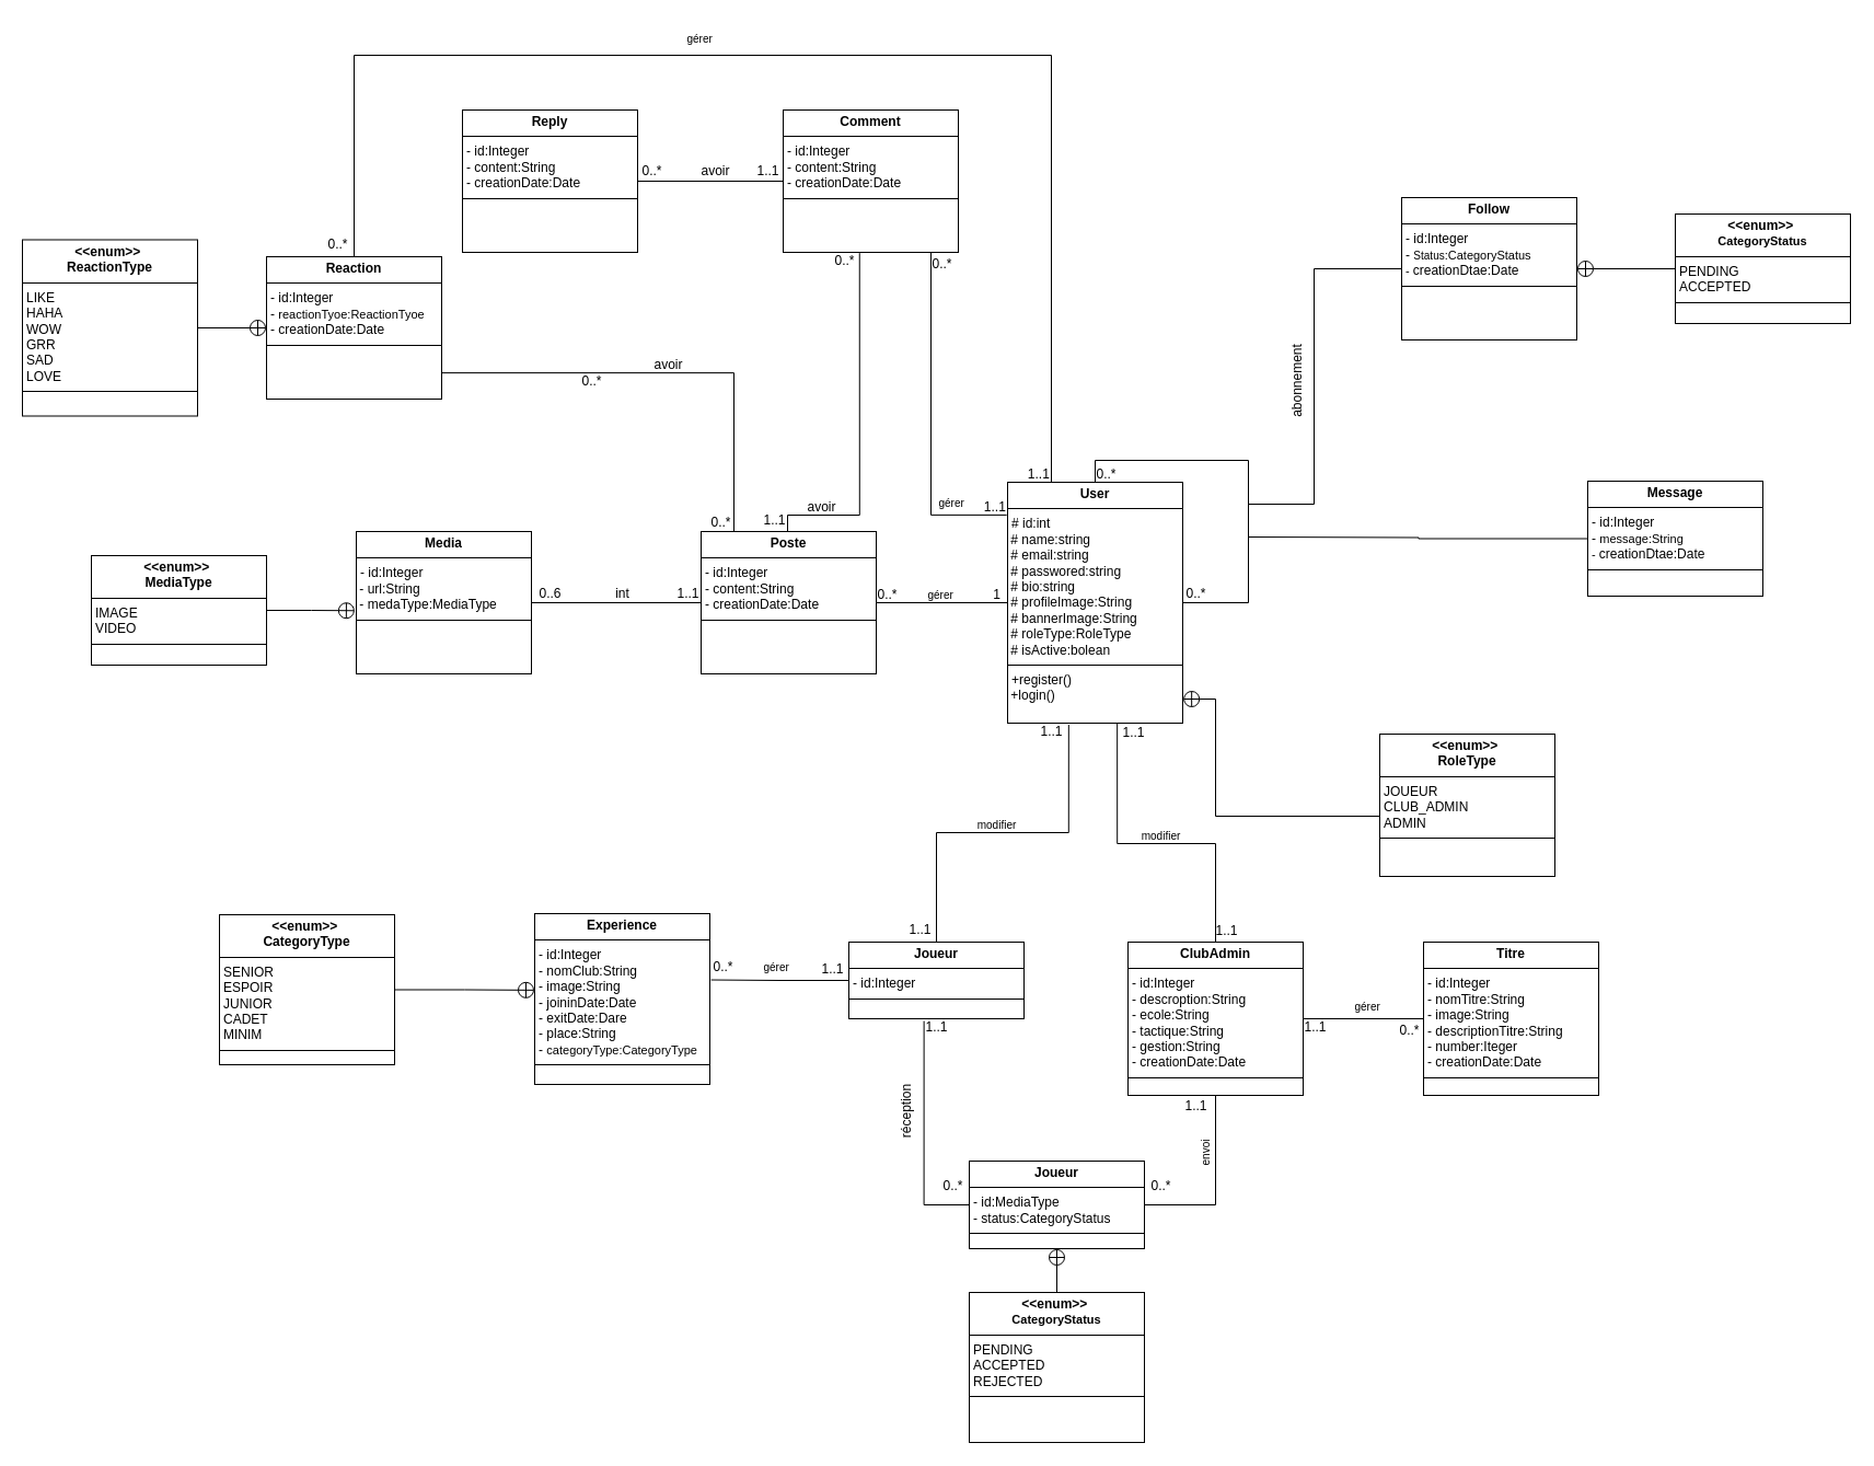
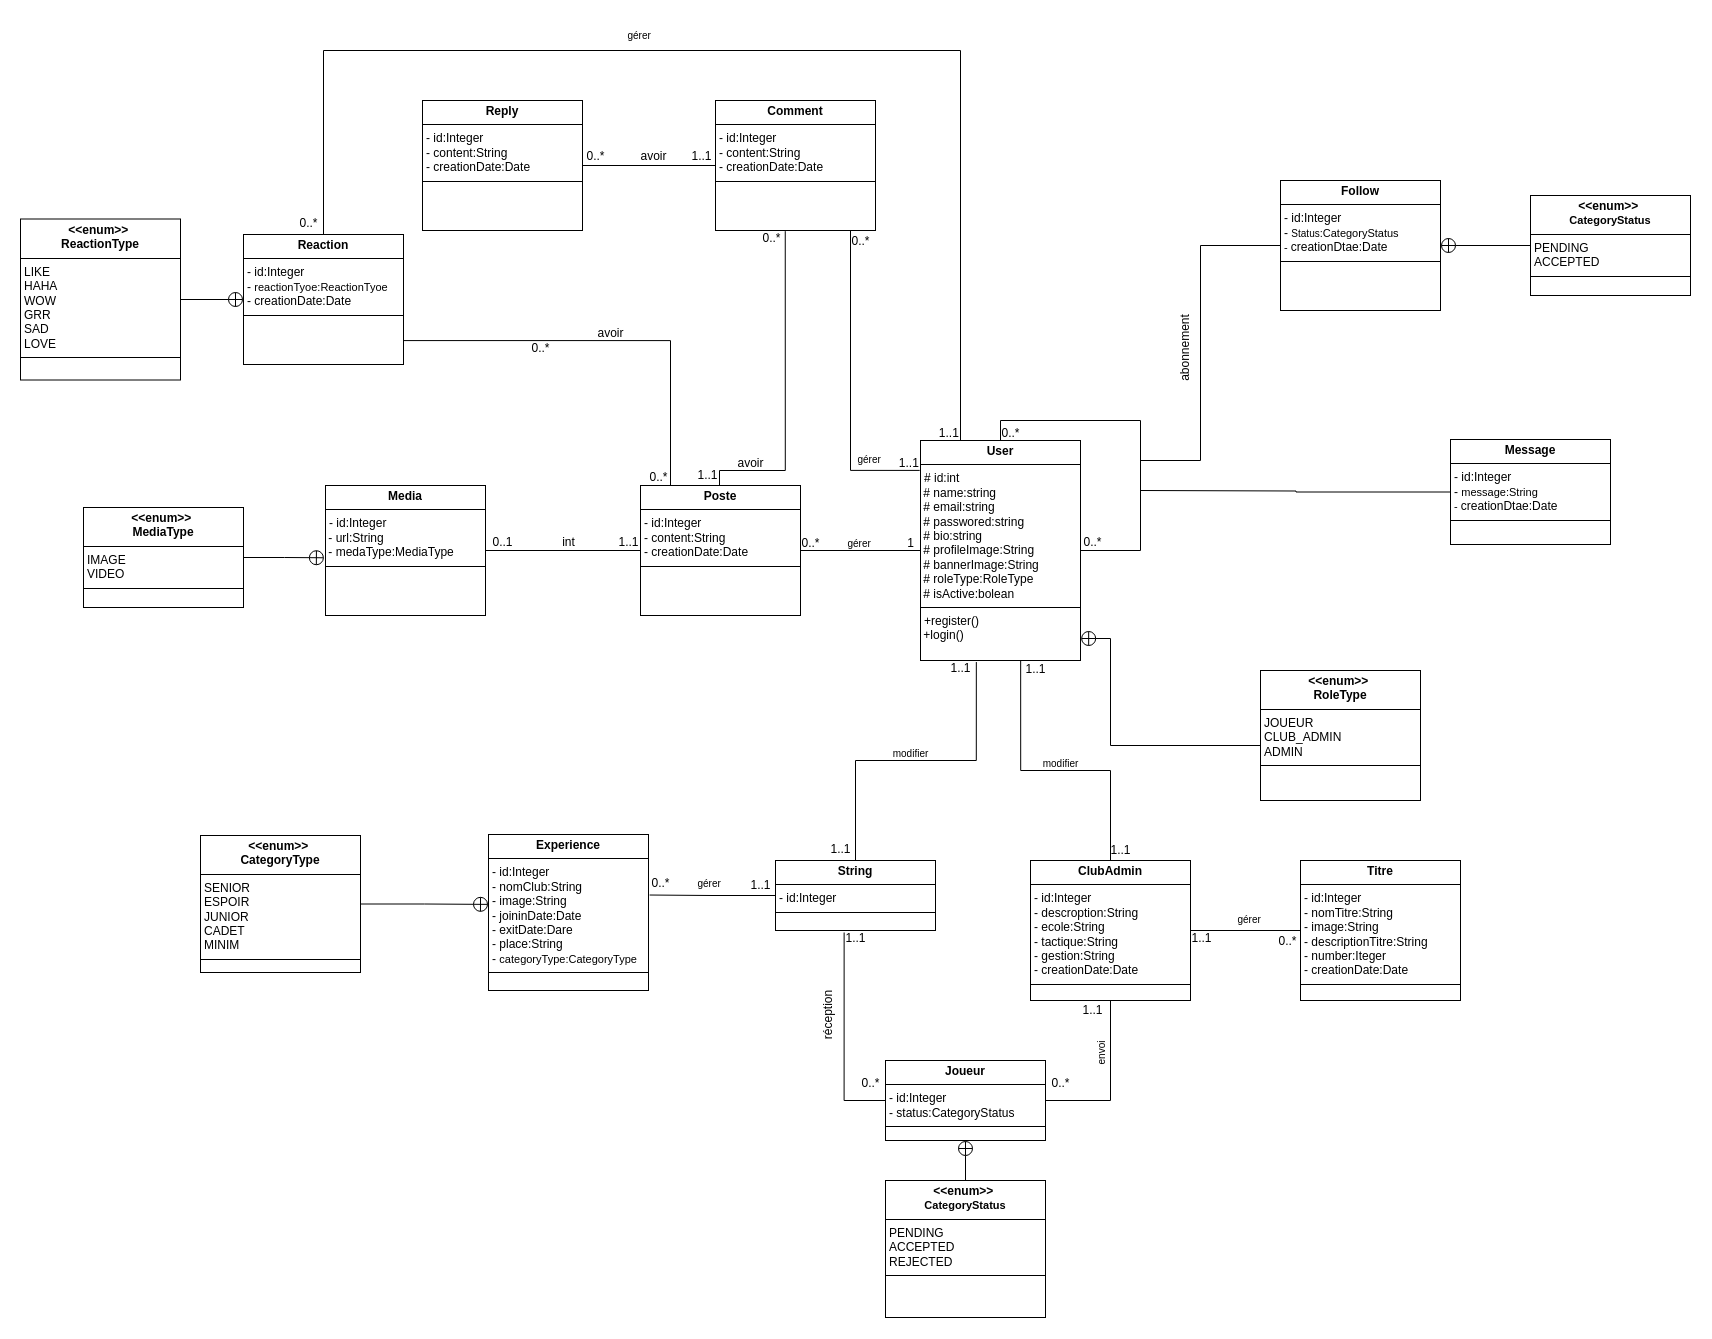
- <mxCell id="23" value="0..6" style="text;html=1;align=center;verticalAlign=middle;resizable=0;points=[];autosize=1;strokeColor=none;fillColor=none;" vertex="1" parent="1"><mxGeometry x="482" y="527" width="40" height="30" as="geometry" /></mxCell>
+ <mxCell id="23" value="0..1" style="text;html=1;align=center;verticalAlign=middle;resizable=0;points=[];autosize=1;strokeColor=none;fillColor=none;" vertex="1" parent="1"><mxGeometry x="482" y="527" width="40" height="30" as="geometry" /></mxCell>
- <mxCell id="41" value="&lt;p style=&quot;margin:0px;margin-top:4px;text-align:center;&quot;&gt;&lt;span data-lucid-content=&quot;{&amp;quot;t&amp;quot;:&amp;quot;Poste&amp;quot;,&amp;quot;m&amp;quot;:[{&amp;quot;s&amp;quot;:0,&amp;quot;n&amp;quot;:&amp;quot;s&amp;quot;,&amp;quot;v&amp;quot;:22.222,&amp;quot;e&amp;quot;:5},{&amp;quot;s&amp;quot;:0,&amp;quot;n&amp;quot;:&amp;quot;fsp&amp;quot;,&amp;quot;v&amp;quot;:&amp;quot;ss_presetShapeStyle1_textStyle&amp;quot;,&amp;quot;e&amp;quot;:5},{&amp;quot;s&amp;quot;:0,&amp;quot;n&amp;quot;:&amp;quot;fsp2&amp;quot;,&amp;quot;v&amp;quot;:&amp;quot;ss_presetShapeStyle1_textStyle&amp;quot;,&amp;quot;e&amp;quot;:5}]}&quot; data-lucid-type=&quot;application/vnd.lucid.text&quot;&gt;&lt;font&gt;&lt;b&gt;Joueur&lt;/b&gt;&lt;/font&gt;&lt;/span&gt;&lt;/p&gt;&lt;hr size=&quot;1&quot; style=&quot;border-style:solid;&quot;&gt;&lt;p style=&quot;margin:0px;margin-left:4px;&quot;&gt;&lt;span data-lucid-content=&quot;{&amp;quot;t&amp;quot;:&amp;quot;-id:int \n-title:string\n-content:string\n-creationDate:Date&amp;quot;,&amp;quot;m&amp;quot;:[{&amp;quot;s&amp;quot;:0,&amp;quot;n&amp;quot;:&amp;quot;s&amp;quot;,&amp;quot;v&amp;quot;:22.222,&amp;quot;e&amp;quot;:57},{&amp;quot;s&amp;quot;:0,&amp;quot;n&amp;quot;:&amp;quot;fsp&amp;quot;,&amp;quot;v&amp;quot;:&amp;quot;ss_presetShapeStyle1_textStyle&amp;quot;,&amp;quot;e&amp;quot;:57},{&amp;quot;s&amp;quot;:0,&amp;quot;n&amp;quot;:&amp;quot;fsp2&amp;quot;,&amp;quot;v&amp;quot;:&amp;quot;ss_presetShapeStyle1_textStyle&amp;quot;,&amp;quot;e&amp;quot;:57}]}&quot; data-lucid-type=&quot;application/vnd.lucid.text&quot;&gt;&lt;font&gt;- id:Integer&lt;br&gt;&lt;/font&gt;&lt;/span&gt;&lt;/p&gt;&lt;hr size=&quot;1&quot; style=&quot;border-style:solid;&quot;&gt;&lt;p style=&quot;margin:0px;margin-left:4px;&quot;&gt;&lt;br&gt;&lt;/p&gt;" style="verticalAlign=top;align=left;overflow=fill;html=1;whiteSpace=wrap;" vertex="1" parent="1"><mxGeometry x="775" y="860" width="160" height="70" as="geometry" /></mxCell>
+ <mxCell id="41" value="&lt;p style=&quot;margin:0px;margin-top:4px;text-align:center;&quot;&gt;&lt;span data-lucid-content=&quot;{&amp;quot;t&amp;quot;:&amp;quot;Poste&amp;quot;,&amp;quot;m&amp;quot;:[{&amp;quot;s&amp;quot;:0,&amp;quot;n&amp;quot;:&amp;quot;s&amp;quot;,&amp;quot;v&amp;quot;:22.222,&amp;quot;e&amp;quot;:5},{&amp;quot;s&amp;quot;:0,&amp;quot;n&amp;quot;:&amp;quot;fsp&amp;quot;,&amp;quot;v&amp;quot;:&amp;quot;ss_presetShapeStyle1_textStyle&amp;quot;,&amp;quot;e&amp;quot;:5},{&amp;quot;s&amp;quot;:0,&amp;quot;n&amp;quot;:&amp;quot;fsp2&amp;quot;,&amp;quot;v&amp;quot;:&amp;quot;ss_presetShapeStyle1_textStyle&amp;quot;,&amp;quot;e&amp;quot;:5}]}&quot; data-lucid-type=&quot;application/vnd.lucid.text&quot;&gt;&lt;font&gt;&lt;b&gt;String&lt;/b&gt;&lt;/font&gt;&lt;/span&gt;&lt;/p&gt;&lt;hr size=&quot;1&quot; style=&quot;border-style:solid;&quot;&gt;&lt;p style=&quot;margin:0px;margin-left:4px;&quot;&gt;&lt;span data-lucid-content=&quot;{&amp;quot;t&amp;quot;:&amp;quot;-id:int \n-title:string\n-content:string\n-creationDate:Date&amp;quot;,&amp;quot;m&amp;quot;:[{&amp;quot;s&amp;quot;:0,&amp;quot;n&amp;quot;:&amp;quot;s&amp;quot;,&amp;quot;v&amp;quot;:22.222,&amp;quot;e&amp;quot;:57},{&amp;quot;s&amp;quot;:0,&amp;quot;n&amp;quot;:&amp;quot;fsp&amp;quot;,&amp;quot;v&amp;quot;:&amp;quot;ss_presetShapeStyle1_textStyle&amp;quot;,&amp;quot;e&amp;quot;:57},{&amp;quot;s&amp;quot;:0,&amp;quot;n&amp;quot;:&amp;quot;fsp2&amp;quot;,&amp;quot;v&amp;quot;:&amp;quot;ss_presetShapeStyle1_textStyle&amp;quot;,&amp;quot;e&amp;quot;:57}]}&quot; data-lucid-type=&quot;application/vnd.lucid.text&quot;&gt;&lt;font&gt;- id:Integer&lt;br&gt;&lt;/font&gt;&lt;/span&gt;&lt;/p&gt;&lt;hr size=&quot;1&quot; style=&quot;border-style:solid;&quot;&gt;&lt;p style=&quot;margin:0px;margin-left:4px;&quot;&gt;&lt;br&gt;&lt;/p&gt;" style="verticalAlign=top;align=left;overflow=fill;html=1;whiteSpace=wrap;" vertex="1" parent="1"><mxGeometry x="775" y="860" width="160" height="70" as="geometry" /></mxCell>
- <mxCell id="71" value="&lt;p style=&quot;margin:0px;margin-top:4px;text-align:center;&quot;&gt;&lt;span data-lucid-content=&quot;{&amp;quot;t&amp;quot;:&amp;quot;Poste&amp;quot;,&amp;quot;m&amp;quot;:[{&amp;quot;s&amp;quot;:0,&amp;quot;n&amp;quot;:&amp;quot;s&amp;quot;,&amp;quot;v&amp;quot;:22.222,&amp;quot;e&amp;quot;:5},{&amp;quot;s&amp;quot;:0,&amp;quot;n&amp;quot;:&amp;quot;fsp&amp;quot;,&amp;quot;v&amp;quot;:&amp;quot;ss_presetShapeStyle1_textStyle&amp;quot;,&amp;quot;e&amp;quot;:5},{&amp;quot;s&amp;quot;:0,&amp;quot;n&amp;quot;:&amp;quot;fsp2&amp;quot;,&amp;quot;v&amp;quot;:&amp;quot;ss_presetShapeStyle1_textStyle&amp;quot;,&amp;quot;e&amp;quot;:5}]}&quot; data-lucid-type=&quot;application/vnd.lucid.text&quot;&gt;&lt;font&gt;&lt;b&gt;Joueur&lt;/b&gt;&lt;/font&gt;&lt;/span&gt;&lt;/p&gt;&lt;hr size=&quot;1&quot; style=&quot;border-style:solid;&quot;&gt;&lt;p style=&quot;margin:0px;margin-left:4px;&quot;&gt;&lt;span data-lucid-content=&quot;{&amp;quot;t&amp;quot;:&amp;quot;-id:int \n-title:string\n-content:string\n-creationDate:Date&amp;quot;,&amp;quot;m&amp;quot;:[{&amp;quot;s&amp;quot;:0,&amp;quot;n&amp;quot;:&amp;quot;s&amp;quot;,&amp;quot;v&amp;quot;:22.222,&amp;quot;e&amp;quot;:57},{&amp;quot;s&amp;quot;:0,&amp;quot;n&amp;quot;:&amp;quot;fsp&amp;quot;,&amp;quot;v&amp;quot;:&amp;quot;ss_presetShapeStyle1_textStyle&amp;quot;,&amp;quot;e&amp;quot;:57},{&amp;quot;s&amp;quot;:0,&amp;quot;n&amp;quot;:&amp;quot;fsp2&amp;quot;,&amp;quot;v&amp;quot;:&amp;quot;ss_presetShapeStyle1_textStyle&amp;quot;,&amp;quot;e&amp;quot;:57}]}&quot; data-lucid-type=&quot;application/vnd.lucid.text&quot;&gt;&lt;font&gt;- id:MediaType&lt;br&gt;&lt;/font&gt;&lt;/span&gt;&lt;/p&gt;&lt;p style=&quot;margin:0px;margin-left:4px;&quot;&gt;&lt;span data-lucid-content=&quot;{&amp;quot;t&amp;quot;:&amp;quot;-id:int \n-title:string\n-content:string\n-creationDate:Date&amp;quot;,&amp;quot;m&amp;quot;:[{&amp;quot;s&amp;quot;:0,&amp;quot;n&amp;quot;:&amp;quot;s&amp;quot;,&amp;quot;v&amp;quot;:22.222,&amp;quot;e&amp;quot;:57},{&amp;quot;s&amp;quot;:0,&amp;quot;n&amp;quot;:&amp;quot;fsp&amp;quot;,&amp;quot;v&amp;quot;:&amp;quot;ss_presetShapeStyle1_textStyle&amp;quot;,&amp;quot;e&amp;quot;:57},{&amp;quot;s&amp;quot;:0,&amp;quot;n&amp;quot;:&amp;quot;fsp2&amp;quot;,&amp;quot;v&amp;quot;:&amp;quot;ss_presetShapeStyle1_textStyle&amp;quot;,&amp;quot;e&amp;quot;:57}]}&quot; data-lucid-type=&quot;application/vnd.lucid.text&quot;&gt;&lt;font&gt;- status:CategoryStatus&lt;/font&gt;&lt;/span&gt;&lt;/p&gt;&lt;hr size=&quot;1&quot; style=&quot;border-style:solid;&quot;&gt;&lt;p style=&quot;margin:0px;margin-left:4px;&quot;&gt;&lt;br&gt;&lt;/p&gt;" style="verticalAlign=top;align=left;overflow=fill;html=1;whiteSpace=wrap;" vertex="1" parent="1"><mxGeometry x="885" y="1060" width="160" height="80" as="geometry" /></mxCell>
+ <mxCell id="71" value="&lt;p style=&quot;margin:0px;margin-top:4px;text-align:center;&quot;&gt;&lt;span data-lucid-content=&quot;{&amp;quot;t&amp;quot;:&amp;quot;Poste&amp;quot;,&amp;quot;m&amp;quot;:[{&amp;quot;s&amp;quot;:0,&amp;quot;n&amp;quot;:&amp;quot;s&amp;quot;,&amp;quot;v&amp;quot;:22.222,&amp;quot;e&amp;quot;:5},{&amp;quot;s&amp;quot;:0,&amp;quot;n&amp;quot;:&amp;quot;fsp&amp;quot;,&amp;quot;v&amp;quot;:&amp;quot;ss_presetShapeStyle1_textStyle&amp;quot;,&amp;quot;e&amp;quot;:5},{&amp;quot;s&amp;quot;:0,&amp;quot;n&amp;quot;:&amp;quot;fsp2&amp;quot;,&amp;quot;v&amp;quot;:&amp;quot;ss_presetShapeStyle1_textStyle&amp;quot;,&amp;quot;e&amp;quot;:5}]}&quot; data-lucid-type=&quot;application/vnd.lucid.text&quot;&gt;&lt;font&gt;&lt;b&gt;Joueur&lt;/b&gt;&lt;/font&gt;&lt;/span&gt;&lt;/p&gt;&lt;hr size=&quot;1&quot; style=&quot;border-style:solid;&quot;&gt;&lt;p style=&quot;margin:0px;margin-left:4px;&quot;&gt;&lt;span data-lucid-content=&quot;{&amp;quot;t&amp;quot;:&amp;quot;-id:int \n-title:string\n-content:string\n-creationDate:Date&amp;quot;,&amp;quot;m&amp;quot;:[{&amp;quot;s&amp;quot;:0,&amp;quot;n&amp;quot;:&amp;quot;s&amp;quot;,&amp;quot;v&amp;quot;:22.222,&amp;quot;e&amp;quot;:57},{&amp;quot;s&amp;quot;:0,&amp;quot;n&amp;quot;:&amp;quot;fsp&amp;quot;,&amp;quot;v&amp;quot;:&amp;quot;ss_presetShapeStyle1_textStyle&amp;quot;,&amp;quot;e&amp;quot;:57},{&amp;quot;s&amp;quot;:0,&amp;quot;n&amp;quot;:&amp;quot;fsp2&amp;quot;,&amp;quot;v&amp;quot;:&amp;quot;ss_presetShapeStyle1_textStyle&amp;quot;,&amp;quot;e&amp;quot;:57}]}&quot; data-lucid-type=&quot;application/vnd.lucid.text&quot;&gt;&lt;font&gt;- id:Integer&lt;br&gt;&lt;/font&gt;&lt;/span&gt;&lt;/p&gt;&lt;p style=&quot;margin:0px;margin-left:4px;&quot;&gt;&lt;span data-lucid-content=&quot;{&amp;quot;t&amp;quot;:&amp;quot;-id:int \n-title:string\n-content:string\n-creationDate:Date&amp;quot;,&amp;quot;m&amp;quot;:[{&amp;quot;s&amp;quot;:0,&amp;quot;n&amp;quot;:&amp;quot;s&amp;quot;,&amp;quot;v&amp;quot;:22.222,&amp;quot;e&amp;quot;:57},{&amp;quot;s&amp;quot;:0,&amp;quot;n&amp;quot;:&amp;quot;fsp&amp;quot;,&amp;quot;v&amp;quot;:&amp;quot;ss_presetShapeStyle1_textStyle&amp;quot;,&amp;quot;e&amp;quot;:57},{&amp;quot;s&amp;quot;:0,&amp;quot;n&amp;quot;:&amp;quot;fsp2&amp;quot;,&amp;quot;v&amp;quot;:&amp;quot;ss_presetShapeStyle1_textStyle&amp;quot;,&amp;quot;e&amp;quot;:57}]}&quot; data-lucid-type=&quot;application/vnd.lucid.text&quot;&gt;&lt;font&gt;- status:CategoryStatus&lt;/font&gt;&lt;/span&gt;&lt;/p&gt;&lt;hr size=&quot;1&quot; style=&quot;border-style:solid;&quot;&gt;&lt;p style=&quot;margin:0px;margin-left:4px;&quot;&gt;&lt;br&gt;&lt;/p&gt;" style="verticalAlign=top;align=left;overflow=fill;html=1;whiteSpace=wrap;" vertex="1" parent="1"><mxGeometry x="885" y="1060" width="160" height="80" as="geometry" /></mxCell>
